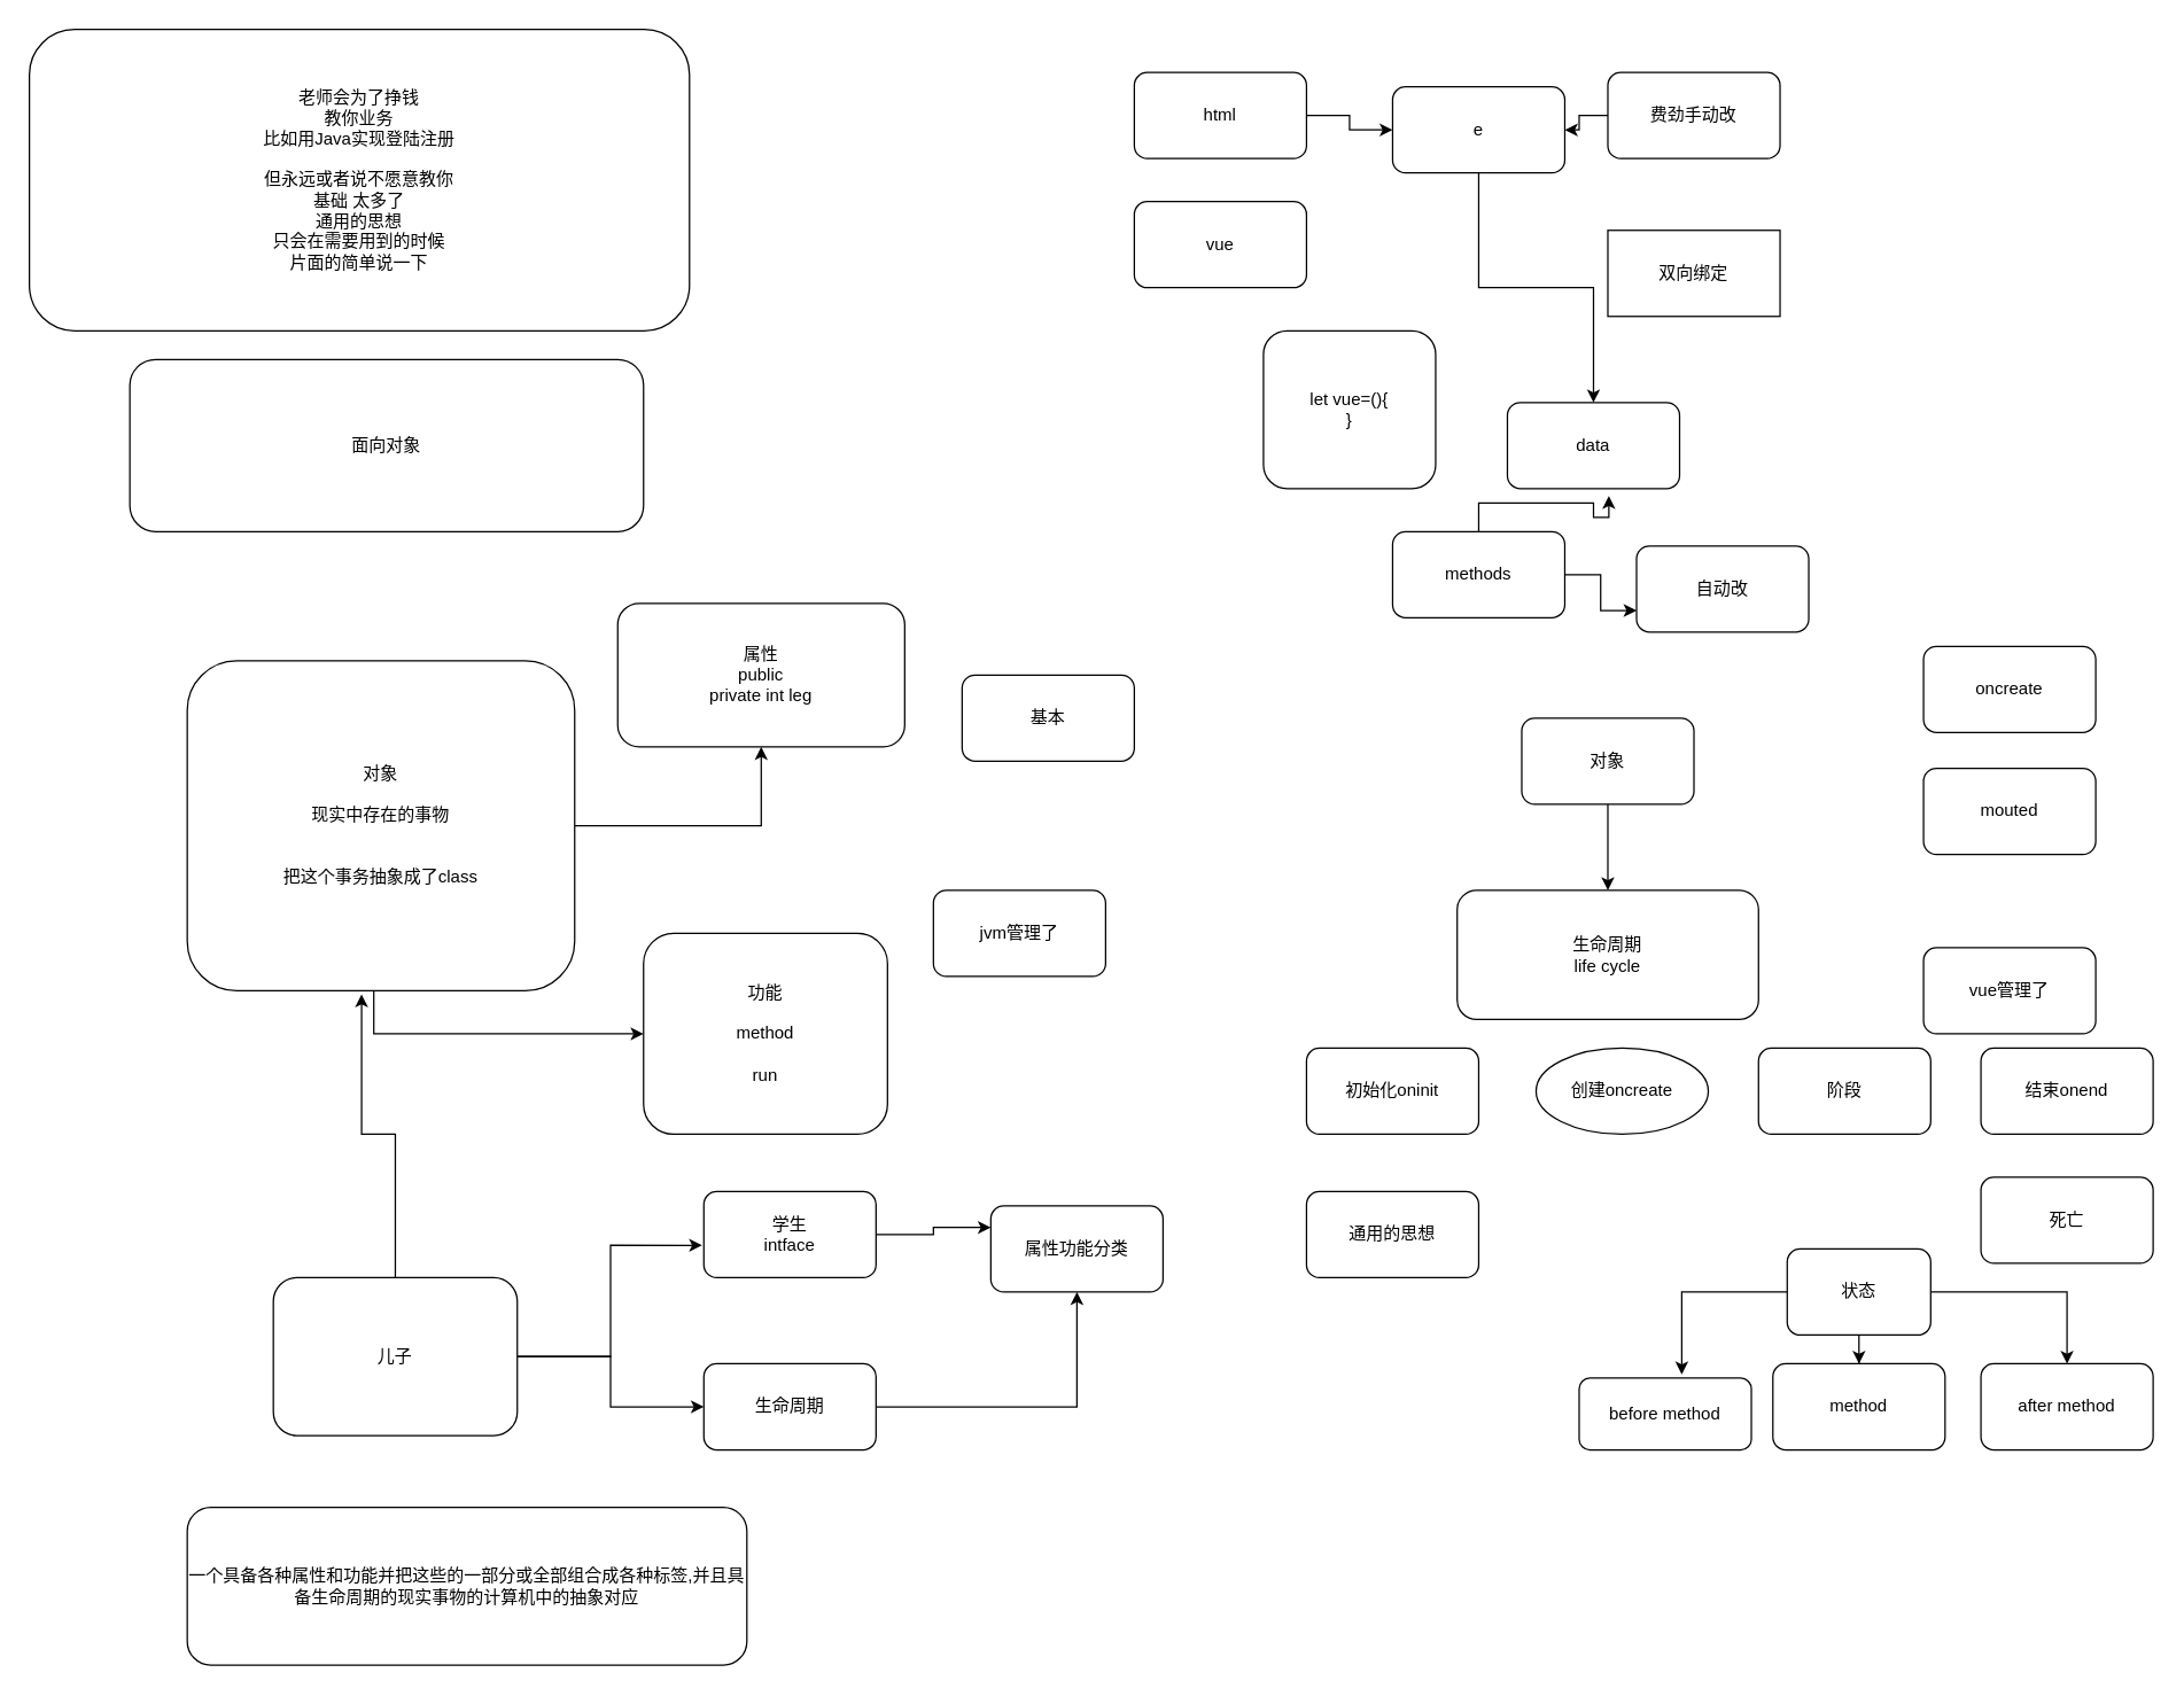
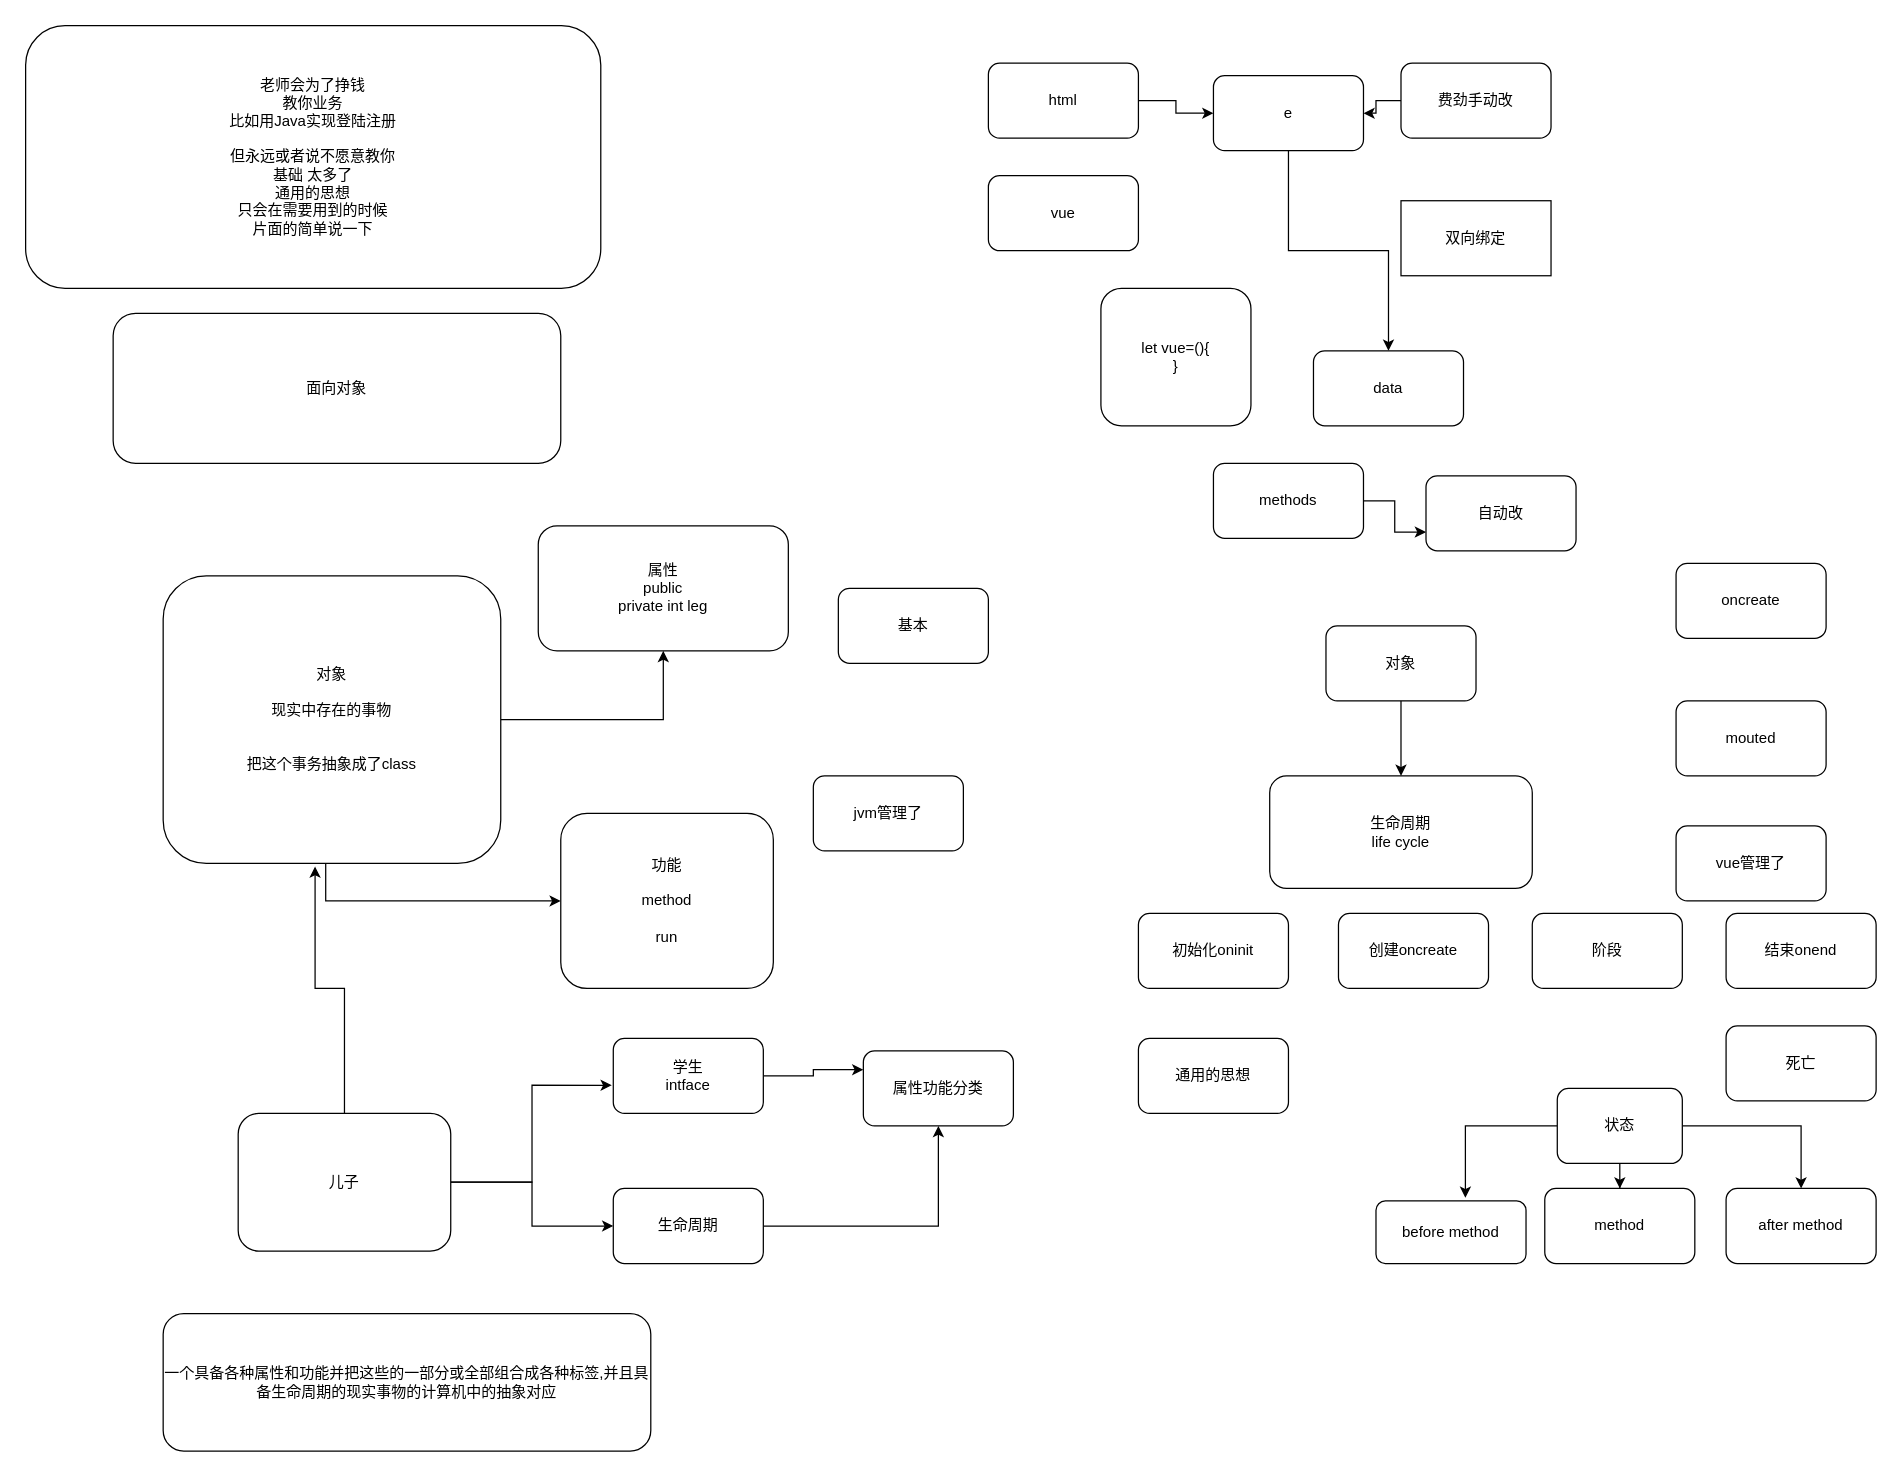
- <mxCell id="26" style="edgeStyle=orthogonalEdgeStyle;rounded=0;orthogonalLoop=1;jettySize=auto;html=1;entryX=0.589;entryY=1.085;entryDx=0;entryDy=0;entryPerimeter=0;" edge="1" parent="1" source="28" target="25"><mxGeometry relative="1" as="geometry" /></mxCell>
- <mxCell id="47" value="mouted" style="whiteSpace=wrap;html=1;rounded=1;" vertex="1" parent="1"><mxGeometry x="1340" y="535" width="120" height="60" as="geometry" /></mxCell>
+ <mxCell id="47" value="mouted" style="whiteSpace=wrap;html=1;rounded=1;" vertex="1" parent="1"><mxGeometry x="1340" y="560" width="120" height="60" as="geometry" /></mxCell>
- <mxCell id="37" value="创建oncreate" style="ellipse;whiteSpace=wrap;html=1;" vertex="1" parent="1"><mxGeometry x="1070" y="730" width="120" height="60" as="geometry" /></mxCell>
+ <mxCell id="37" value="创建oncreate" style="whiteSpace=wrap;html=1;rounded=1;" vertex="1" parent="1"><mxGeometry x="1070" y="730" width="120" height="60" as="geometry" /></mxCell>
